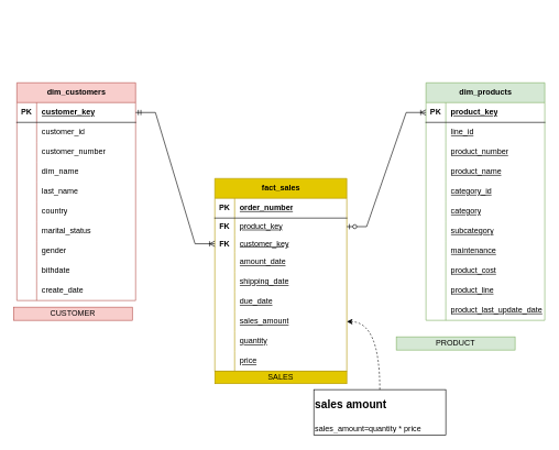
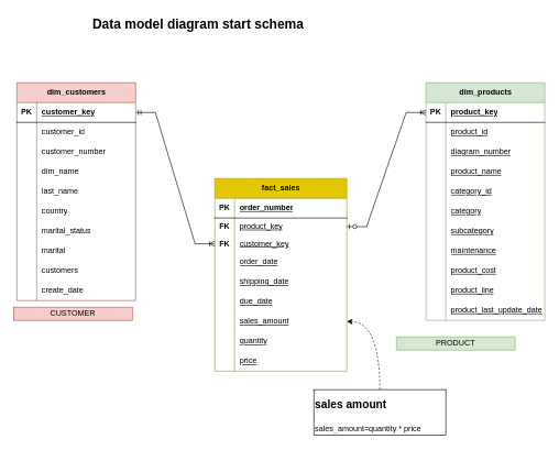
+ <mxCell id="2" value="&lt;font style=&quot;font-size: 20px;&quot;&gt;Data model diagram start schema&lt;/font&gt;" style="text;html=1;align=center;verticalAlign=middle;whiteSpace=wrap;rounded=0;fontStyle=1;fontSize=16;" parent="1" vertex="1"><mxGeometry x="85" y="20" width="430" height="30" as="geometry" /></mxCell>
- <mxCell id="41" value="&lt;u&gt;line_id&lt;/u&gt;" style="shape=partialRectangle;connectable=0;fillColor=none;top=0;left=0;bottom=0;right=0;align=left;spacingLeft=6;overflow=hidden;whiteSpace=wrap;html=1;gradientColor=#b3b3b3;strokeColor=#666666;" parent="39" vertex="1"><mxGeometry x="30" width="150" height="30" as="geometry"><mxRectangle width="150" height="30" as="alternateBounds" /></mxGeometry></mxCell>
+ <mxCell id="41" value="&lt;u&gt;product_id&lt;/u&gt;" style="shape=partialRectangle;connectable=0;fillColor=none;top=0;left=0;bottom=0;right=0;align=left;spacingLeft=6;overflow=hidden;whiteSpace=wrap;html=1;gradientColor=#b3b3b3;strokeColor=#666666;" parent="39" vertex="1"><mxGeometry x="30" width="150" height="30" as="geometry"><mxRectangle width="150" height="30" as="alternateBounds" /></mxGeometry></mxCell>
- <mxCell id="44" value="&lt;u&gt;product_number&lt;/u&gt;" style="shape=partialRectangle;connectable=0;fillColor=none;top=0;left=0;bottom=0;right=0;align=left;spacingLeft=6;overflow=hidden;whiteSpace=wrap;html=1;" parent="42" vertex="1"><mxGeometry x="30" width="150" height="30" as="geometry"><mxRectangle width="150" height="30" as="alternateBounds" /></mxGeometry></mxCell>
+ <mxCell id="44" value="&lt;u&gt;diagram_number&lt;/u&gt;" style="shape=partialRectangle;connectable=0;fillColor=none;top=0;left=0;bottom=0;right=0;align=left;spacingLeft=6;overflow=hidden;whiteSpace=wrap;html=1;" parent="42" vertex="1"><mxGeometry x="30" width="150" height="30" as="geometry"><mxRectangle width="150" height="30" as="alternateBounds" /></mxGeometry></mxCell>
- <mxCell id="27" value="gender" style="shape=partialRectangle;connectable=0;fillColor=none;top=0;left=0;bottom=0;right=0;align=left;spacingLeft=6;overflow=hidden;whiteSpace=wrap;html=1;" vertex="1" parent="25"><mxGeometry x="30" width="150" height="30" as="geometry"><mxRectangle width="150" height="30" as="alternateBounds" /></mxGeometry></mxCell>
+ <mxCell id="27" value="marital" style="shape=partialRectangle;connectable=0;fillColor=none;top=0;left=0;bottom=0;right=0;align=left;spacingLeft=6;overflow=hidden;whiteSpace=wrap;html=1;" vertex="1" parent="25"><mxGeometry x="30" width="150" height="30" as="geometry"><mxRectangle width="150" height="30" as="alternateBounds" /></mxGeometry></mxCell>
- <mxCell id="82" value="&lt;u&gt;amount_date&lt;/u&gt;" style="shape=partialRectangle;connectable=0;fillColor=none;top=0;left=0;bottom=0;right=0;align=left;spacingLeft=6;overflow=hidden;whiteSpace=wrap;html=1;" parent="80" vertex="1"><mxGeometry x="30" width="170" height="30" as="geometry"><mxRectangle width="170" height="30" as="alternateBounds" /></mxGeometry></mxCell>
+ <mxCell id="82" value="&lt;u&gt;order_date&lt;/u&gt;" style="shape=partialRectangle;connectable=0;fillColor=none;top=0;left=0;bottom=0;right=0;align=left;spacingLeft=6;overflow=hidden;whiteSpace=wrap;html=1;" parent="80" vertex="1"><mxGeometry x="30" width="170" height="30" as="geometry"><mxRectangle width="170" height="30" as="alternateBounds" /></mxGeometry></mxCell>
- <mxCell id="30" value="bithdate" style="shape=partialRectangle;connectable=0;fillColor=none;top=0;left=0;bottom=0;right=0;align=left;spacingLeft=6;overflow=hidden;whiteSpace=wrap;html=1;" vertex="1" parent="28"><mxGeometry x="30" width="150" height="30" as="geometry"><mxRectangle width="150" height="30" as="alternateBounds" /></mxGeometry></mxCell>
+ <mxCell id="30" value="customers" style="shape=partialRectangle;connectable=0;fillColor=none;top=0;left=0;bottom=0;right=0;align=left;spacingLeft=6;overflow=hidden;whiteSpace=wrap;html=1;" vertex="1" parent="28"><mxGeometry x="30" width="150" height="30" as="geometry"><mxRectangle width="150" height="30" as="alternateBounds" /></mxGeometry></mxCell>
- <mxCell id="98" value="SALES" style="text;html=1;strokeColor=#B09500;fillColor=#e3c800;align=center;verticalAlign=middle;whiteSpace=wrap;overflow=hidden;fontColor=#000000;" parent="1" vertex="1"><mxGeometry x="325" y="562" width="200" height="18.99" as="geometry" /></mxCell>
